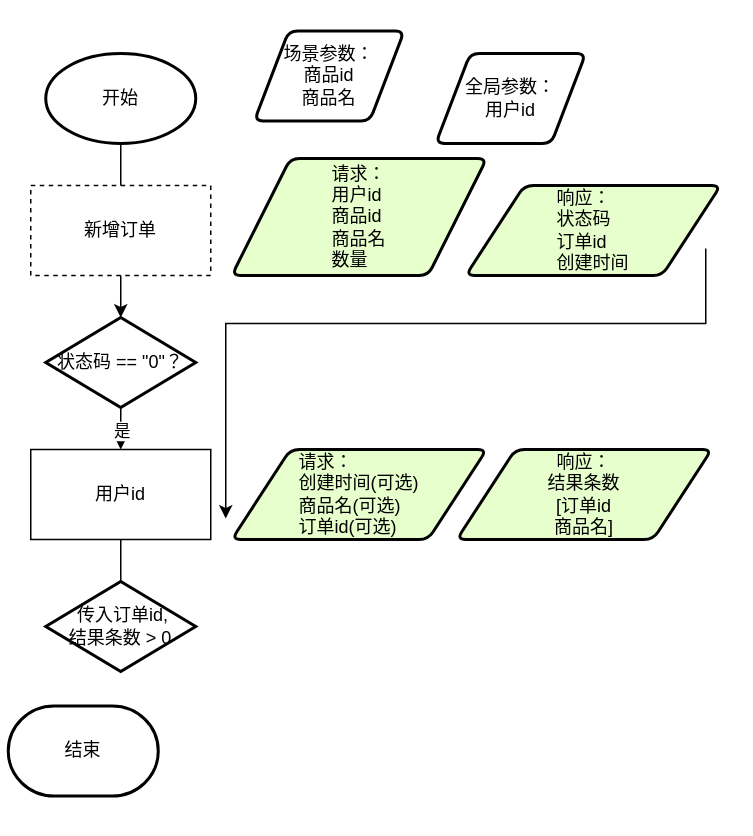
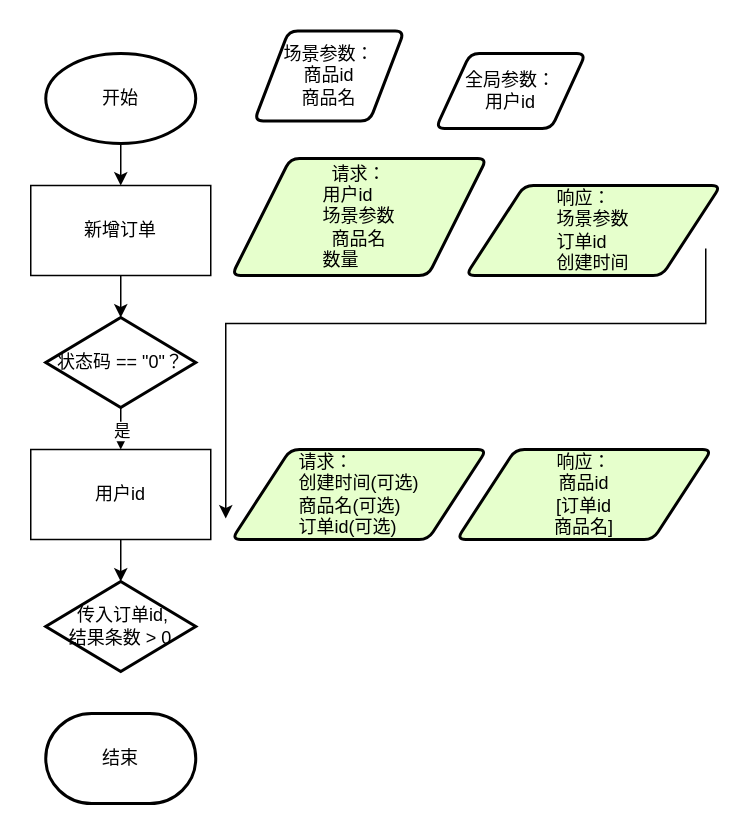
- <mxCell id="19" value="全局参数：&lt;br&gt;用户id" style="shape=parallelogram;html=1;strokeWidth=2;perimeter=parallelogramPerimeter;whiteSpace=wrap;rounded=1;arcSize=12;size=0.23;" vertex="1" parent="1"><mxGeometry x="290" y="35" width="100" height="60" as="geometry" /></mxCell>
+ <mxCell id="19" value="全局参数：&lt;br&gt;用户id" style="shape=parallelogram;html=1;strokeWidth=2;perimeter=parallelogramPerimeter;whiteSpace=wrap;rounded=1;arcSize=12;size=0.23;" vertex="1" parent="1"><mxGeometry x="290" y="35" width="100" height="50" as="geometry" /></mxCell>
- <mxCell id="4" style="edgeStyle=orthogonalEdgeStyle;rounded=0;orthogonalLoop=1;jettySize=auto;html=1;exitX=0.5;exitY=1;exitDx=0;exitDy=0;exitPerimeter=0;entryX=0.5;entryY=0;entryDx=0;entryDy=0;endArrow=none;" edge="1" parent="1" source="5" target="2"><mxGeometry relative="1" as="geometry" /></mxCell>
+ <mxCell id="4" style="edgeStyle=orthogonalEdgeStyle;rounded=0;orthogonalLoop=1;jettySize=auto;html=1;exitX=0.5;exitY=1;exitDx=0;exitDy=0;exitPerimeter=0;entryX=0.5;entryY=0;entryDx=0;entryDy=0;" edge="1" parent="1" source="5" target="2"><mxGeometry relative="1" as="geometry" /></mxCell>
- <mxCell id="7" value="请求：&lt;br&gt;&lt;div style=&quot;text-align: left;&quot;&gt;用户id&lt;/div&gt;&lt;div style=&quot;text-align: left;&quot;&gt;&lt;span style=&quot;background-color: initial;&quot;&gt;商品id&lt;/span&gt;&lt;/div&gt;商品名&lt;br&gt;&lt;div style=&quot;text-align: left;&quot;&gt;&lt;span style=&quot;background-color: initial;&quot;&gt;数量&lt;/span&gt;&lt;/div&gt;" style="shape=parallelogram;html=1;strokeWidth=2;perimeter=parallelogramPerimeter;whiteSpace=wrap;rounded=1;arcSize=12;size=0.23;fillColor=#E6FFCC;" vertex="1" parent="1"><mxGeometry x="154" y="105" width="170" height="78" as="geometry" /></mxCell>
+ <mxCell id="7" value="请求：&lt;br&gt;&lt;div style=&quot;text-align: left;&quot;&gt;用户id&lt;/div&gt;&lt;div style=&quot;text-align: left;&quot;&gt;&lt;span style=&quot;background-color: initial;&quot;&gt;场景参数&lt;/span&gt;&lt;/div&gt;商品名&lt;br&gt;&lt;div style=&quot;text-align: left;&quot;&gt;&lt;span style=&quot;background-color: initial;&quot;&gt;数量&lt;/span&gt;&lt;/div&gt;" style="shape=parallelogram;html=1;strokeWidth=2;perimeter=parallelogramPerimeter;whiteSpace=wrap;rounded=1;arcSize=12;size=0.23;fillColor=#E6FFCC;" vertex="1" parent="1"><mxGeometry x="154" y="105" width="170" height="78" as="geometry" /></mxCell>
- <mxCell id="2" value="新增订单" style="rounded=0;whiteSpace=wrap;html=1;dashed=1;" vertex="1" parent="1"><mxGeometry x="20" y="123" width="120" height="60" as="geometry" /></mxCell>
+ <mxCell id="2" value="新增订单" style="rounded=0;whiteSpace=wrap;html=1;" vertex="1" parent="1"><mxGeometry x="20" y="123" width="120" height="60" as="geometry" /></mxCell>
- <mxCell id="9" value="&lt;div style=&quot;text-align: justify;&quot;&gt;&lt;span style=&quot;background-color: initial;&quot;&gt;响应：&lt;/span&gt;&lt;/div&gt;&lt;div style=&quot;text-align: justify;&quot;&gt;状态码&lt;/div&gt;&lt;div style=&quot;text-align: justify;&quot;&gt;&lt;span style=&quot;background-color: initial;&quot;&gt;订单id&lt;/span&gt;&lt;/div&gt;&lt;div style=&quot;text-align: justify;&quot;&gt;创建时间&lt;/div&gt;" style="shape=parallelogram;html=1;strokeWidth=2;perimeter=parallelogramPerimeter;whiteSpace=wrap;rounded=1;arcSize=12;size=0.23;align=center;fillColor=#E6FFCC;" vertex="1" parent="1"><mxGeometry x="310" y="123" width="170" height="60" as="geometry" /></mxCell>
+ <mxCell id="9" value="&lt;div style=&quot;text-align: justify;&quot;&gt;&lt;span style=&quot;background-color: initial;&quot;&gt;响应：&lt;/span&gt;&lt;/div&gt;&lt;div style=&quot;text-align: justify;&quot;&gt;场景参数&lt;/div&gt;&lt;div style=&quot;text-align: justify;&quot;&gt;&lt;span style=&quot;background-color: initial;&quot;&gt;订单id&lt;/span&gt;&lt;/div&gt;&lt;div style=&quot;text-align: justify;&quot;&gt;创建时间&lt;/div&gt;" style="shape=parallelogram;html=1;strokeWidth=2;perimeter=parallelogramPerimeter;whiteSpace=wrap;rounded=1;arcSize=12;size=0.23;align=center;fillColor=#E6FFCC;" vertex="1" parent="1"><mxGeometry x="310" y="123" width="170" height="60" as="geometry" /></mxCell>
- <mxCell id="8" value="&lt;div style=&quot;&quot;&gt;&lt;span style=&quot;background-color: initial;&quot;&gt;响应：&lt;/span&gt;&lt;/div&gt;&lt;div style=&quot;&quot;&gt;结果条数&lt;/div&gt;&lt;div style=&quot;&quot;&gt;&lt;span style=&quot;background-color: initial;&quot;&gt;[订单id&lt;/span&gt;&lt;/div&gt;&lt;div style=&quot;&quot;&gt;&lt;span style=&quot;background-color: initial;&quot;&gt;商品名]&lt;/span&gt;&lt;/div&gt;" style="shape=parallelogram;html=1;strokeWidth=2;perimeter=parallelogramPerimeter;whiteSpace=wrap;rounded=1;arcSize=12;size=0.23;align=center;fillColor=#E6FFCC;" vertex="1" parent="1"><mxGeometry x="304" y="299" width="170" height="60" as="geometry" /></mxCell>
+ <mxCell id="8" value="&lt;div style=&quot;&quot;&gt;&lt;span style=&quot;background-color: initial;&quot;&gt;响应：&lt;/span&gt;&lt;/div&gt;&lt;div style=&quot;&quot;&gt;商品id&lt;/div&gt;&lt;div style=&quot;&quot;&gt;&lt;span style=&quot;background-color: initial;&quot;&gt;[订单id&lt;/span&gt;&lt;/div&gt;&lt;div style=&quot;&quot;&gt;&lt;span style=&quot;background-color: initial;&quot;&gt;商品名]&lt;/span&gt;&lt;/div&gt;" style="shape=parallelogram;html=1;strokeWidth=2;perimeter=parallelogramPerimeter;whiteSpace=wrap;rounded=1;arcSize=12;size=0.23;align=center;fillColor=#E6FFCC;" vertex="1" parent="1"><mxGeometry x="304" y="299" width="170" height="60" as="geometry" /></mxCell>
- <mxCell id="16" style="edgeStyle=orthogonalEdgeStyle;rounded=0;orthogonalLoop=1;jettySize=auto;html=1;exitX=0.5;exitY=1;exitDx=0;exitDy=0;entryX=0.5;entryY=0;entryDx=0;entryDy=0;entryPerimeter=0;endArrow=none;" edge="1" parent="1" source="3" target="14"><mxGeometry relative="1" as="geometry" /></mxCell>
+ <mxCell id="16" style="edgeStyle=orthogonalEdgeStyle;rounded=0;orthogonalLoop=1;jettySize=auto;html=1;exitX=0.5;exitY=1;exitDx=0;exitDy=0;entryX=0.5;entryY=0;entryDx=0;entryDy=0;entryPerimeter=0;" edge="1" parent="1" source="3" target="14"><mxGeometry relative="1" as="geometry" /></mxCell>
- <mxCell id="6" value="结束" style="strokeWidth=2;html=1;shape=mxgraph.flowchart.terminator;whiteSpace=wrap;" vertex="1" parent="1"><mxGeometry x="5" y="470" width="100" height="60" as="geometry" /></mxCell>
+ <mxCell id="6" value="结束" style="strokeWidth=2;html=1;shape=mxgraph.flowchart.terminator;whiteSpace=wrap;" vertex="1" parent="1"><mxGeometry x="30" y="475" width="100" height="60" as="geometry" /></mxCell>
